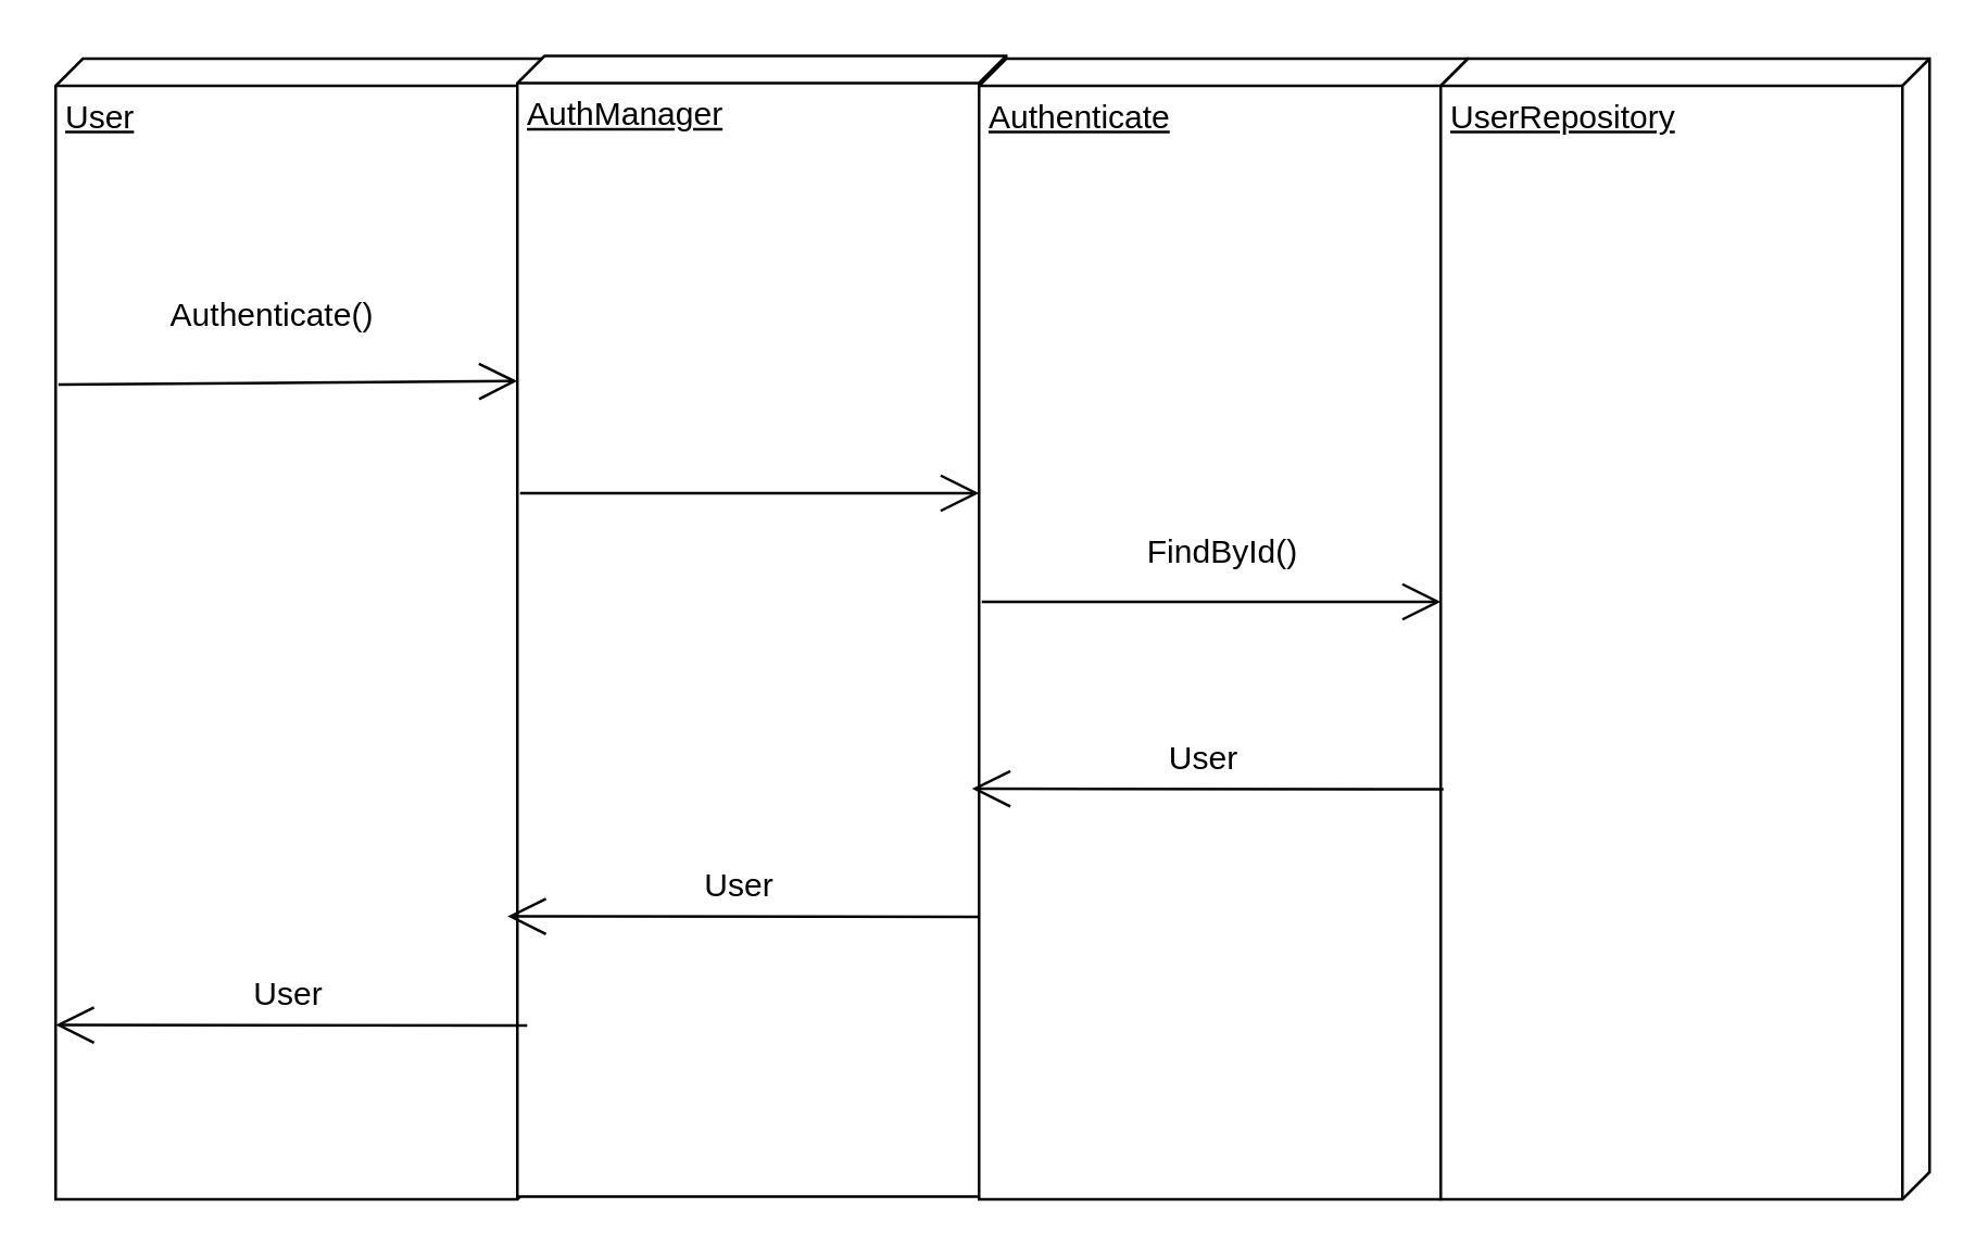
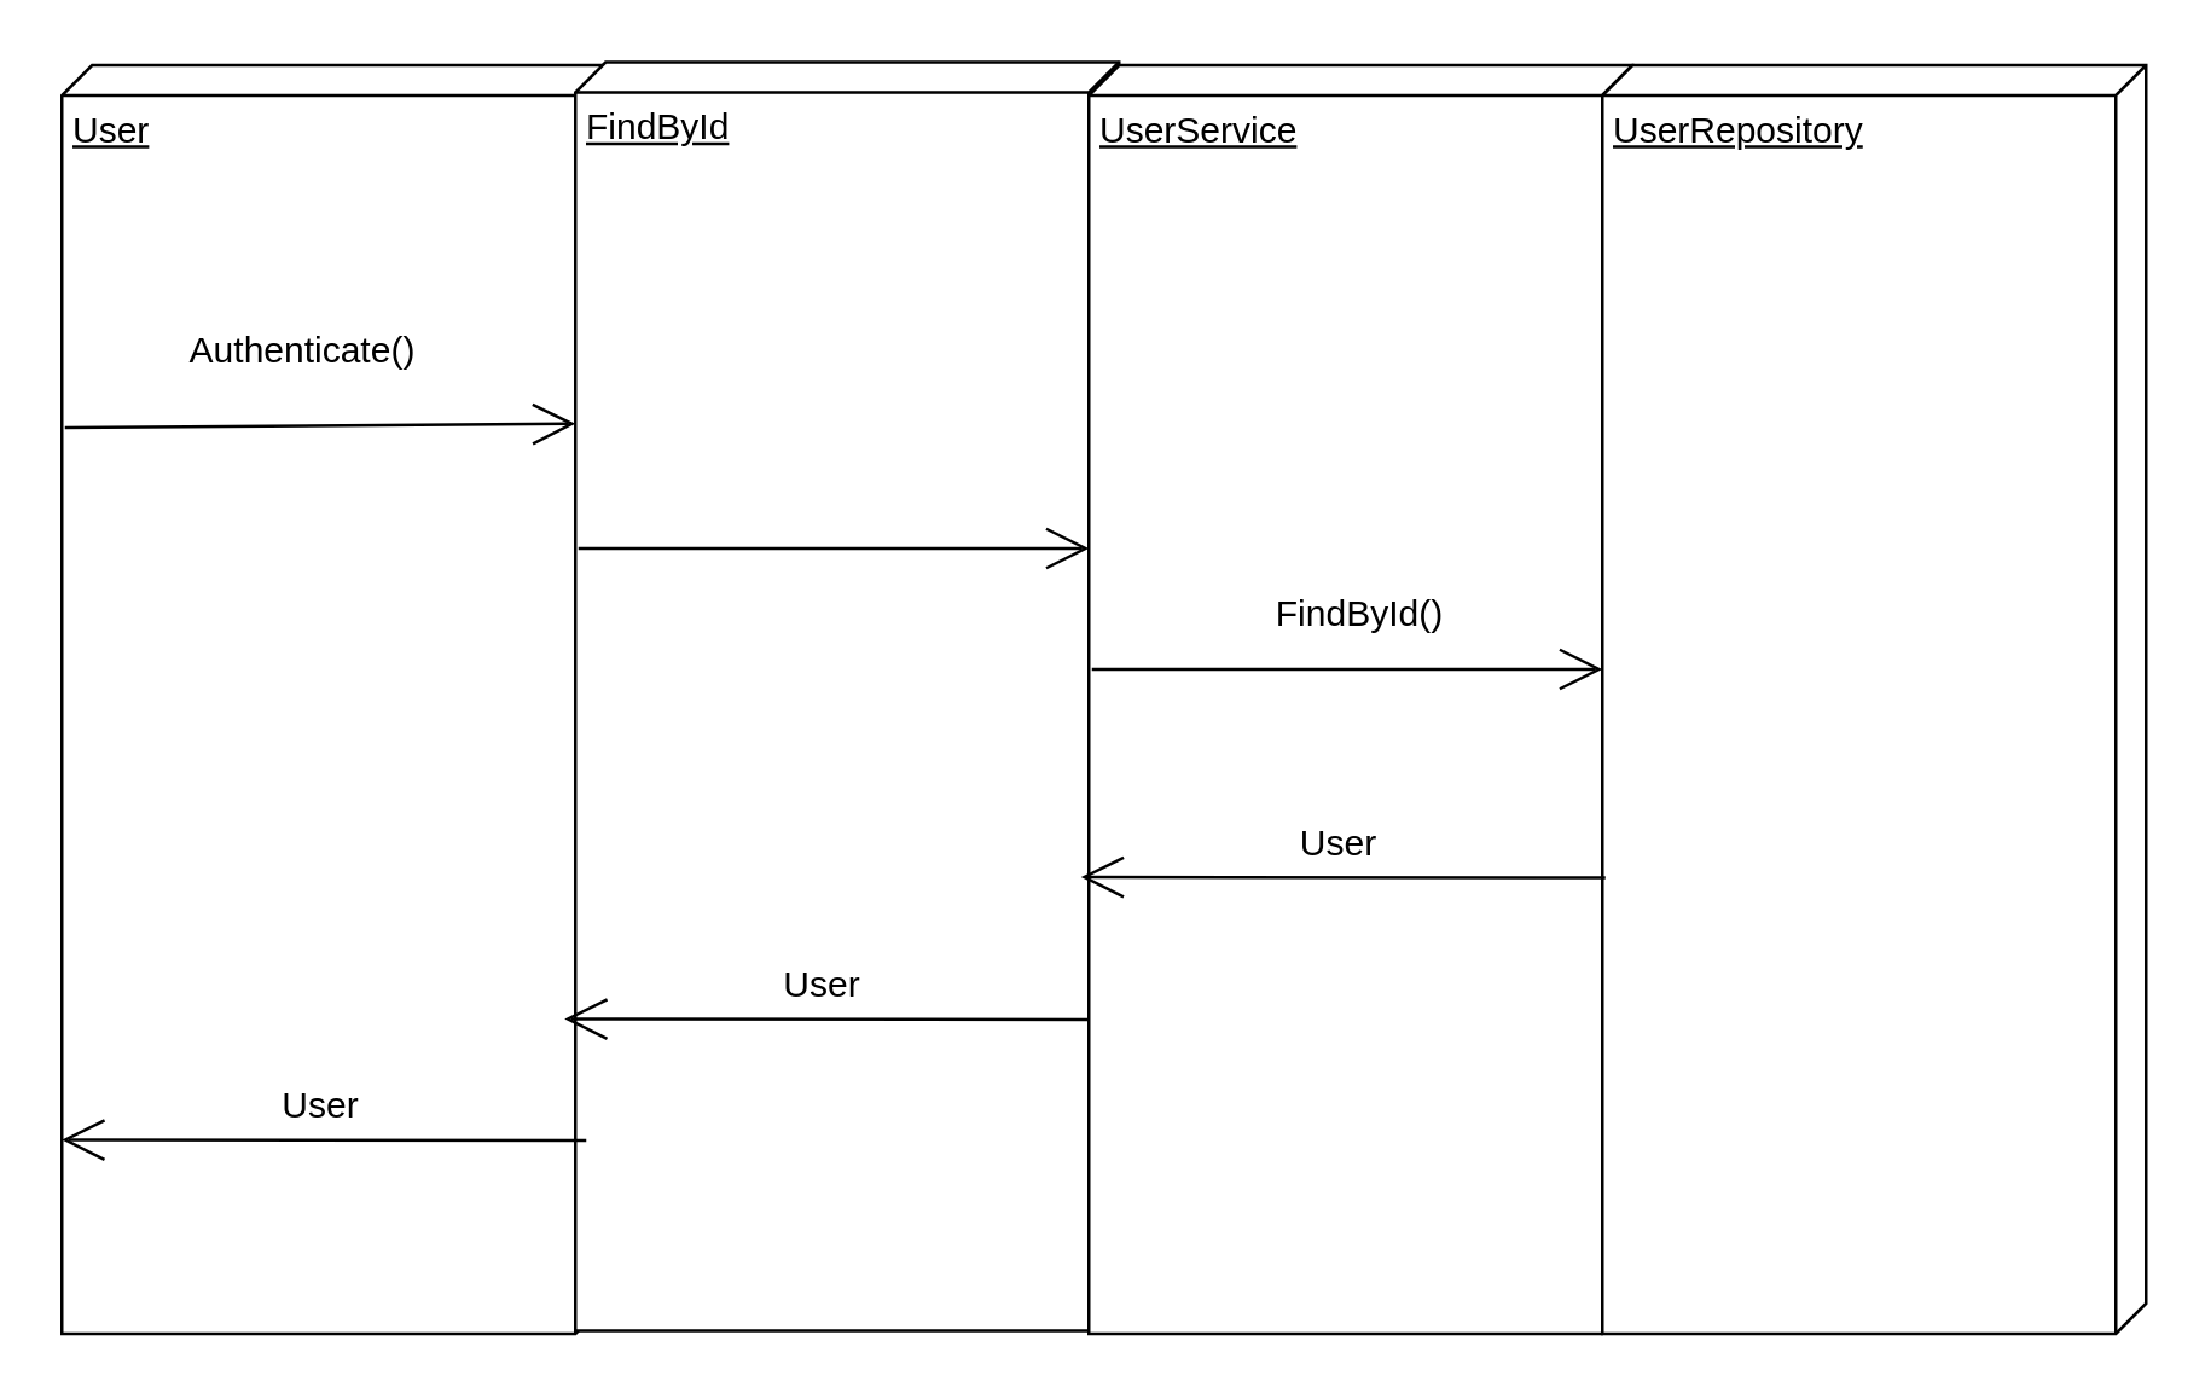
- <mxCell id="3" value="AuthManager" style="verticalAlign=top;align=left;spacingTop=8;spacingLeft=2;spacingRight=12;shape=cube;size=10;direction=south;fontStyle=4;html=1;whiteSpace=wrap;" vertex="1" parent="1"><mxGeometry x="190" y="20" width="180" height="420" as="geometry" /></mxCell>
+ <mxCell id="3" value="FindById" style="verticalAlign=top;align=left;spacingTop=8;spacingLeft=2;spacingRight=12;shape=cube;size=10;direction=south;fontStyle=4;html=1;whiteSpace=wrap;" vertex="1" parent="1"><mxGeometry x="190" y="20" width="180" height="420" as="geometry" /></mxCell>
- <mxCell id="4" value="Authenticate" style="verticalAlign=top;align=left;spacingTop=8;spacingLeft=2;spacingRight=12;shape=cube;size=10;direction=south;fontStyle=4;html=1;whiteSpace=wrap;" vertex="1" parent="1"><mxGeometry x="360" y="21" width="180" height="420" as="geometry" /></mxCell>
+ <mxCell id="4" value="UserService" style="verticalAlign=top;align=left;spacingTop=8;spacingLeft=2;spacingRight=12;shape=cube;size=10;direction=south;fontStyle=4;html=1;whiteSpace=wrap;" vertex="1" parent="1"><mxGeometry x="360" y="21" width="180" height="420" as="geometry" /></mxCell>
